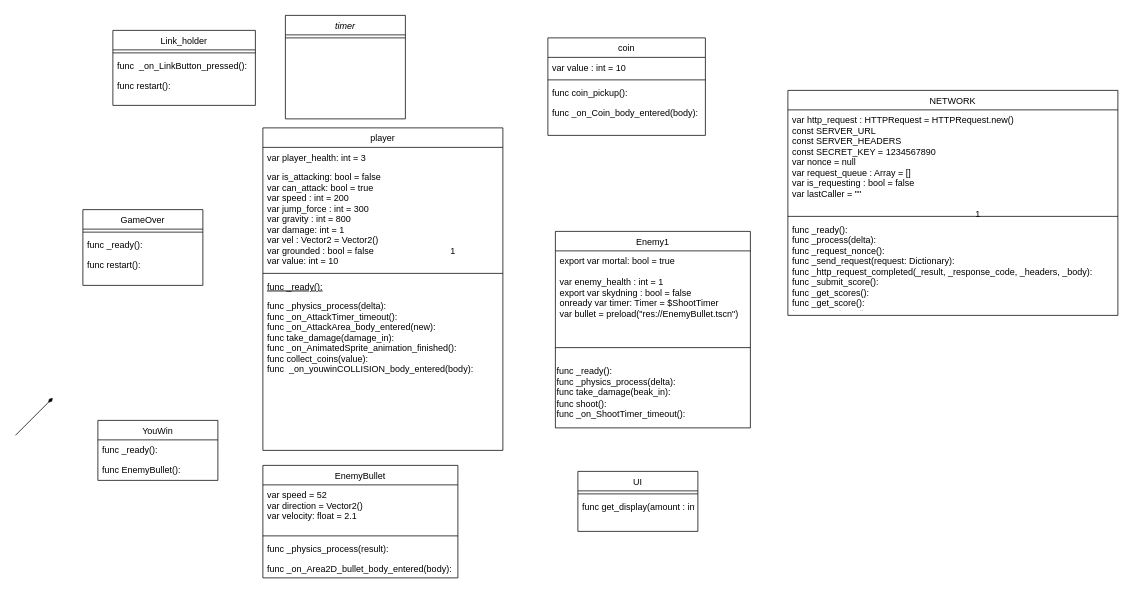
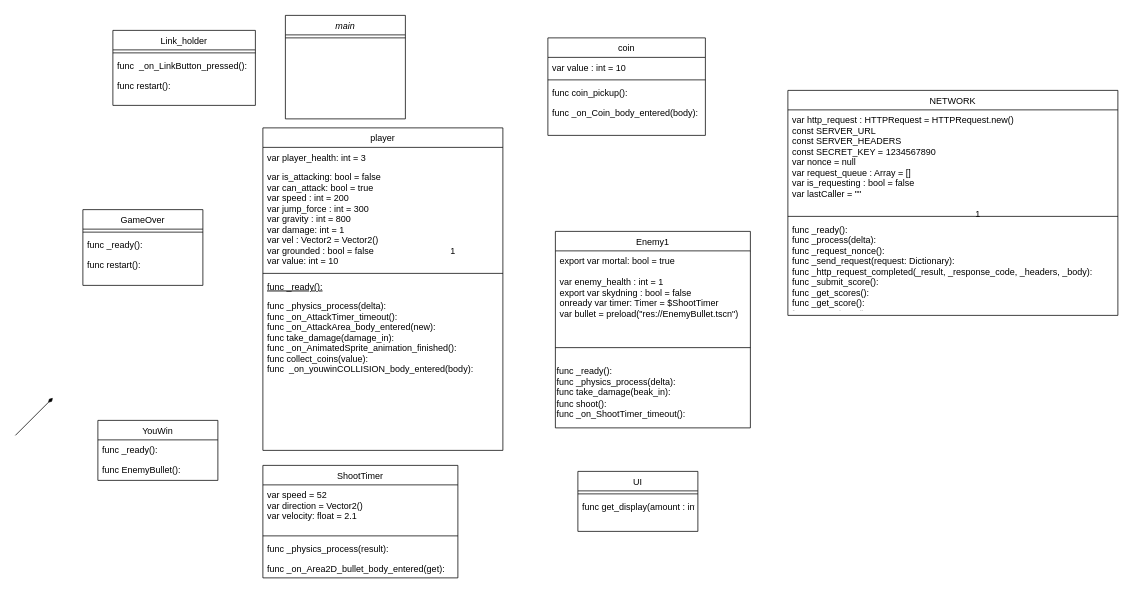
- <mxCell id="2" value="timer&#10;" style="swimlane;fontStyle=2;align=center;verticalAlign=top;childLayout=stackLayout;horizontal=1;startSize=26;horizontalStack=0;resizeParent=1;resizeLast=0;collapsible=1;marginBottom=0;rounded=0;shadow=0;strokeWidth=1;" parent="1" vertex="1"><mxGeometry x="380" y="20" width="160" height="138" as="geometry"><mxRectangle x="230" y="140" width="160" height="26" as="alternateBounds" /></mxGeometry></mxCell>
+ <mxCell id="2" value="main&#10;" style="swimlane;fontStyle=2;align=center;verticalAlign=top;childLayout=stackLayout;horizontal=1;startSize=26;horizontalStack=0;resizeParent=1;resizeLast=0;collapsible=1;marginBottom=0;rounded=0;shadow=0;strokeWidth=1;" parent="1" vertex="1"><mxGeometry x="380" y="20" width="160" height="138" as="geometry"><mxRectangle x="230" y="140" width="160" height="26" as="alternateBounds" /></mxGeometry></mxCell>
- <mxCell id="19" value="EnemyBullet" style="swimlane;fontStyle=0;align=center;verticalAlign=top;childLayout=stackLayout;horizontal=1;startSize=26;horizontalStack=0;resizeParent=1;resizeLast=0;collapsible=1;marginBottom=0;rounded=0;shadow=0;strokeWidth=1;" vertex="1" parent="1"><mxGeometry x="350" y="620" width="260" height="150" as="geometry"><mxRectangle x="550" y="140" width="160" height="26" as="alternateBounds" /></mxGeometry></mxCell>
+ <mxCell id="19" value="ShootTimer" style="swimlane;fontStyle=0;align=center;verticalAlign=top;childLayout=stackLayout;horizontal=1;startSize=26;horizontalStack=0;resizeParent=1;resizeLast=0;collapsible=1;marginBottom=0;rounded=0;shadow=0;strokeWidth=1;" vertex="1" parent="1"><mxGeometry x="350" y="620" width="260" height="150" as="geometry"><mxRectangle x="550" y="140" width="160" height="26" as="alternateBounds" /></mxGeometry></mxCell>
- <mxCell id="23" value="func _on_Area2D_bullet_body_entered(body):" style="text;align=left;verticalAlign=top;spacingLeft=4;spacingRight=4;overflow=hidden;rotatable=0;points=[[0,0.5],[1,0.5]];portConstraint=eastwest;" vertex="1" parent="19"><mxGeometry y="124" width="260" height="26" as="geometry" /></mxCell>
+ <mxCell id="23" value="func _on_Area2D_bullet_body_entered(get):" style="text;align=left;verticalAlign=top;spacingLeft=4;spacingRight=4;overflow=hidden;rotatable=0;points=[[0,0.5],[1,0.5]];portConstraint=eastwest;" vertex="1" parent="19"><mxGeometry y="124" width="260" height="26" as="geometry" /></mxCell>
